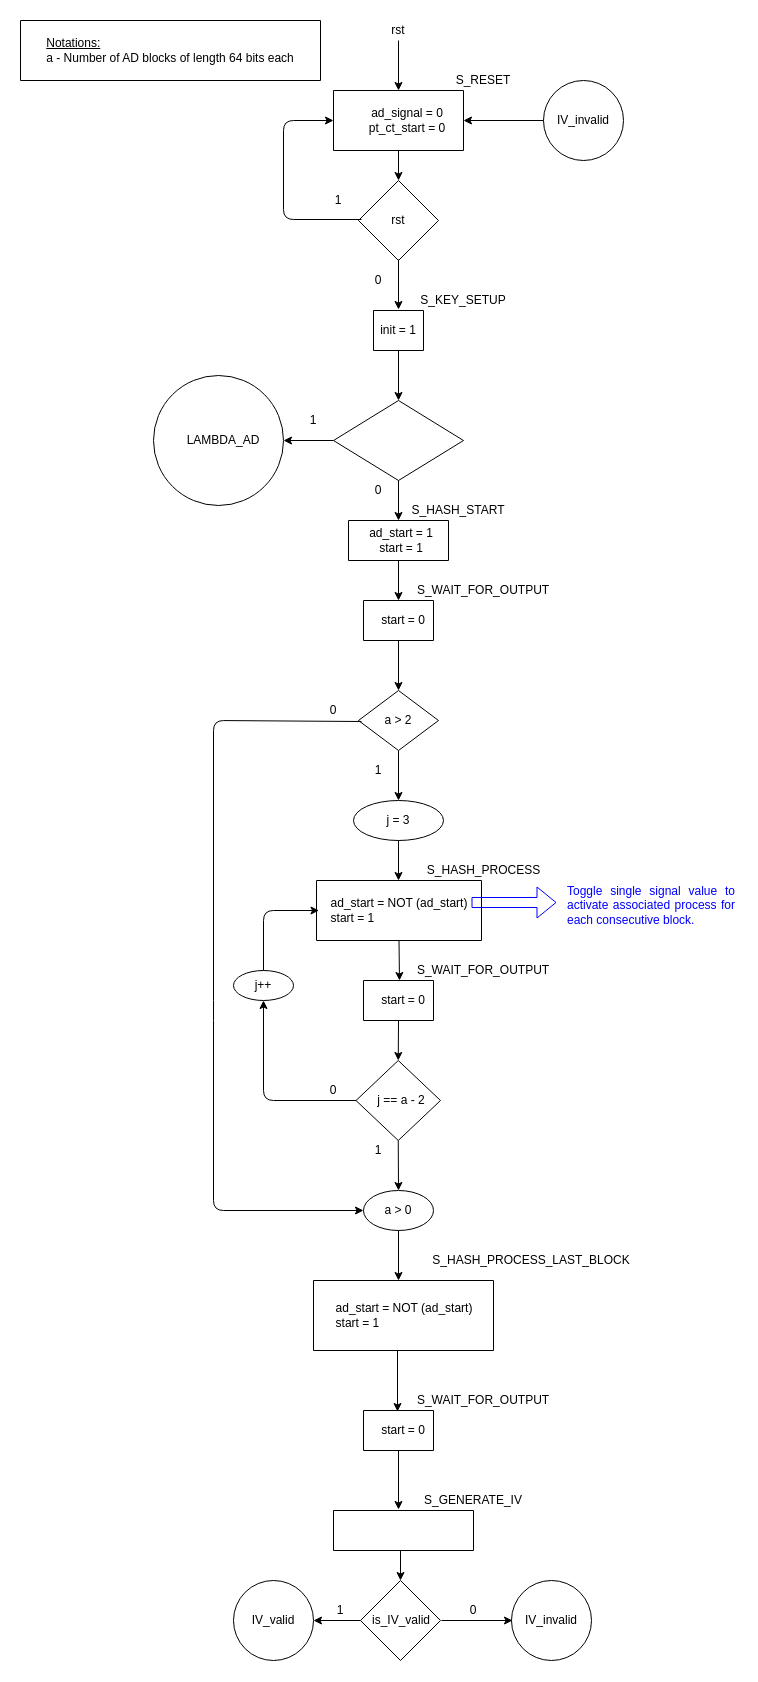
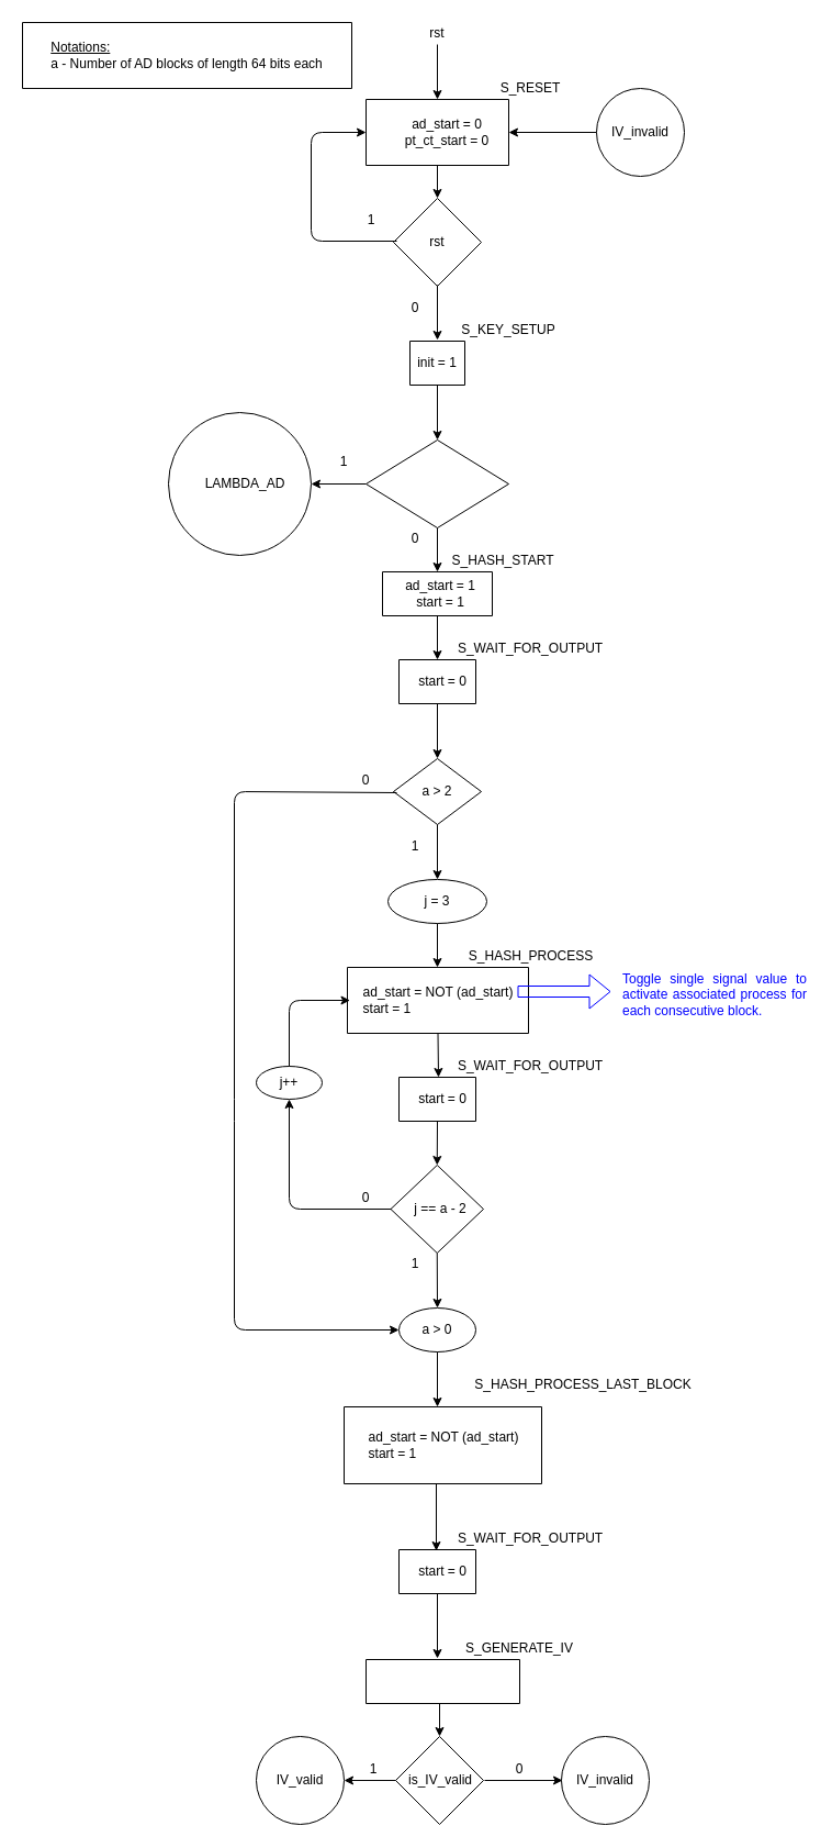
- <mxCell id="3" value="ad_signal = 0&lt;br&gt;pt_ct_start = 0" style="text;html=1;strokeColor=none;fillColor=none;align=center;verticalAlign=middle;whiteSpace=wrap;rounded=0;" parent="2" vertex="1"><mxGeometry x="19" y="10" width="110" height="40" as="geometry" /></mxCell>
+ <mxCell id="3" value="ad_start = 0&lt;br&gt;pt_ct_start = 0" style="text;html=1;strokeColor=none;fillColor=none;align=center;verticalAlign=middle;whiteSpace=wrap;rounded=0;" parent="2" vertex="1"><mxGeometry x="19" y="10" width="110" height="40" as="geometry" /></mxCell>
